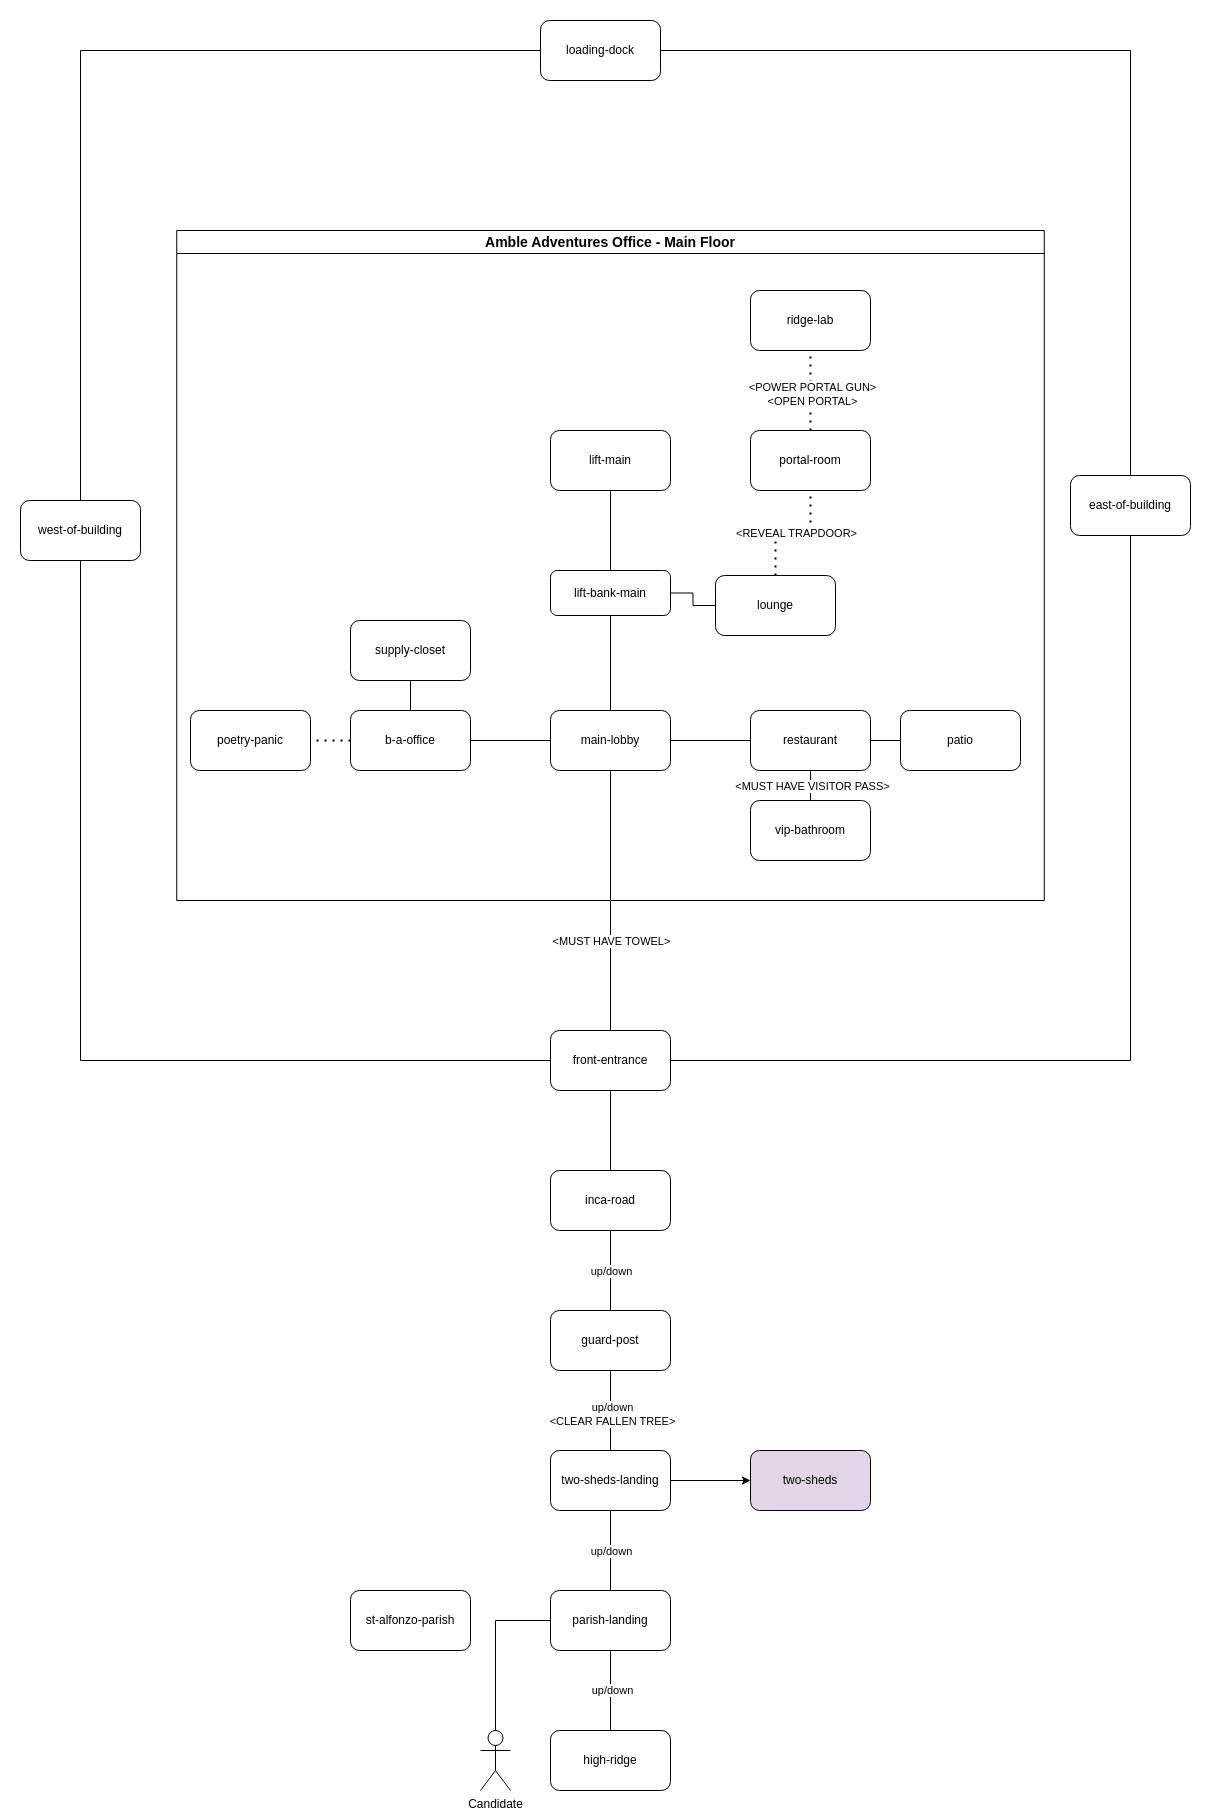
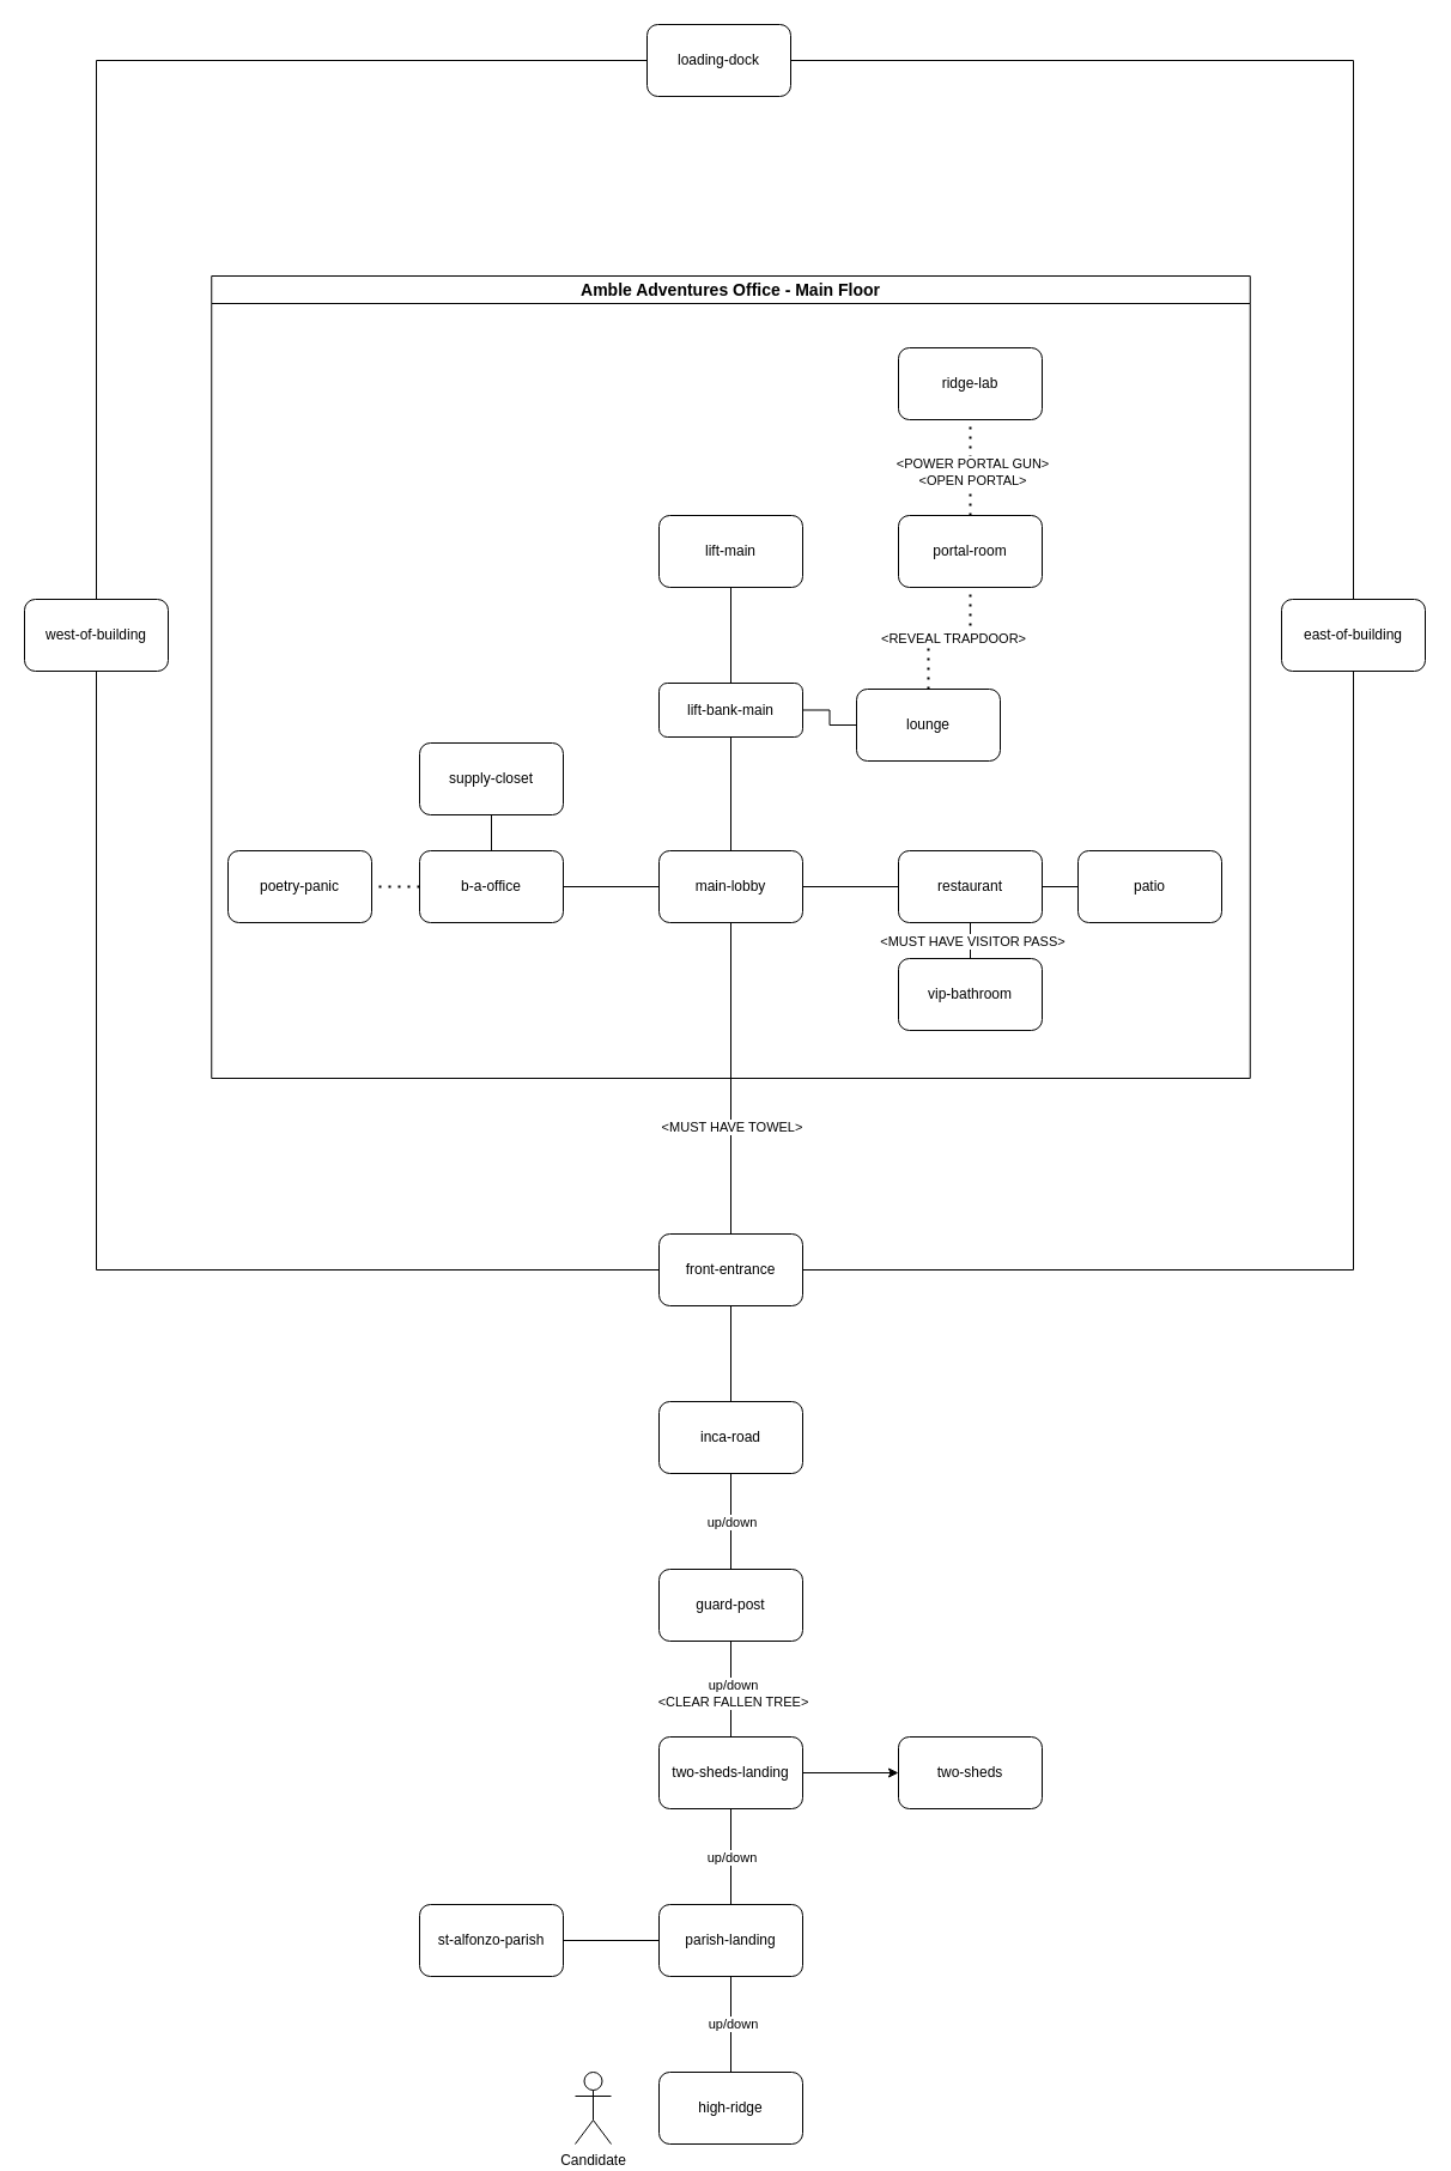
- <mxCell id="32" value="east-of-building" style="rounded=1;whiteSpace=wrap;html=1;" vertex="1" parent="1"><mxGeometry x="1070" y="475" width="120" height="60" as="geometry" /></mxCell>
+ <mxCell id="32" value="east-of-building" style="rounded=1;whiteSpace=wrap;html=1;" vertex="1" parent="1"><mxGeometry x="1070" y="500" width="120" height="60" as="geometry" /></mxCell>
- <mxCell id="15" value="two-sheds" style="rounded=1;whiteSpace=wrap;html=1;fillColor=#e1d5e7;" vertex="1" parent="1"><mxGeometry x="750" y="1450" width="120" height="60" as="geometry" /></mxCell>
+ <mxCell id="15" value="two-sheds" style="rounded=1;whiteSpace=wrap;html=1;" vertex="1" parent="1"><mxGeometry x="750" y="1450" width="120" height="60" as="geometry" /></mxCell>
- <mxCell id="6" value="" style="edgeStyle=orthogonalEdgeStyle;rounded=0;orthogonalLoop=1;jettySize=auto;html=1;endArrow=none;" edge="1" parent="1" source="9" target="2"><mxGeometry relative="1" as="geometry" /></mxCell>
+ <mxCell id="6" value="" style="edgeStyle=orthogonalEdgeStyle;rounded=0;orthogonalLoop=1;jettySize=auto;html=1;endArrow=none;" edge="1" parent="1" source="9" target="10"><mxGeometry relative="1" as="geometry" /></mxCell>
